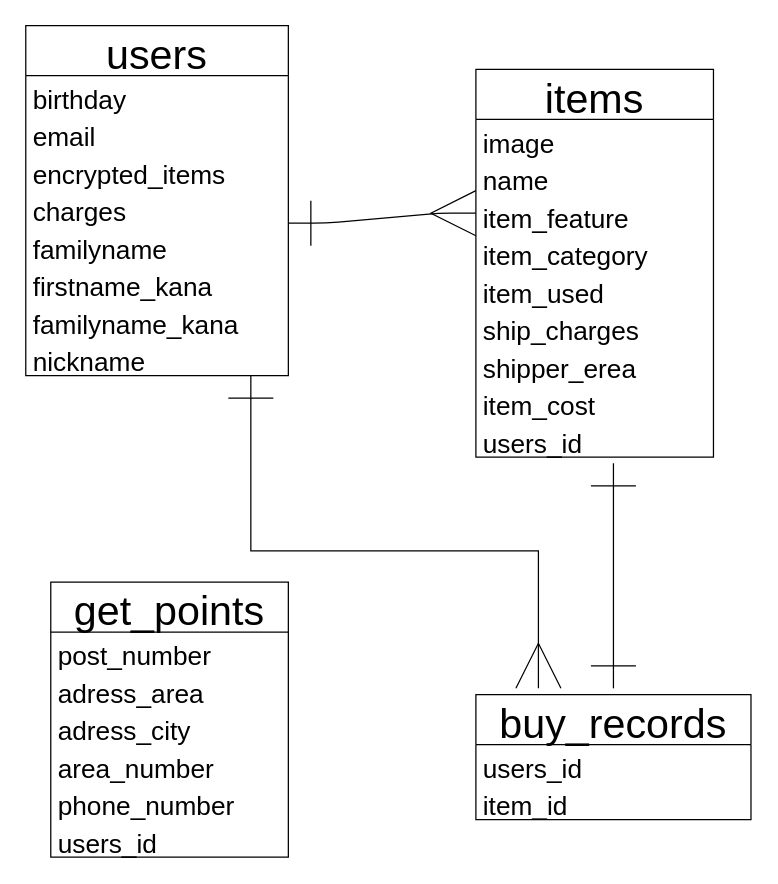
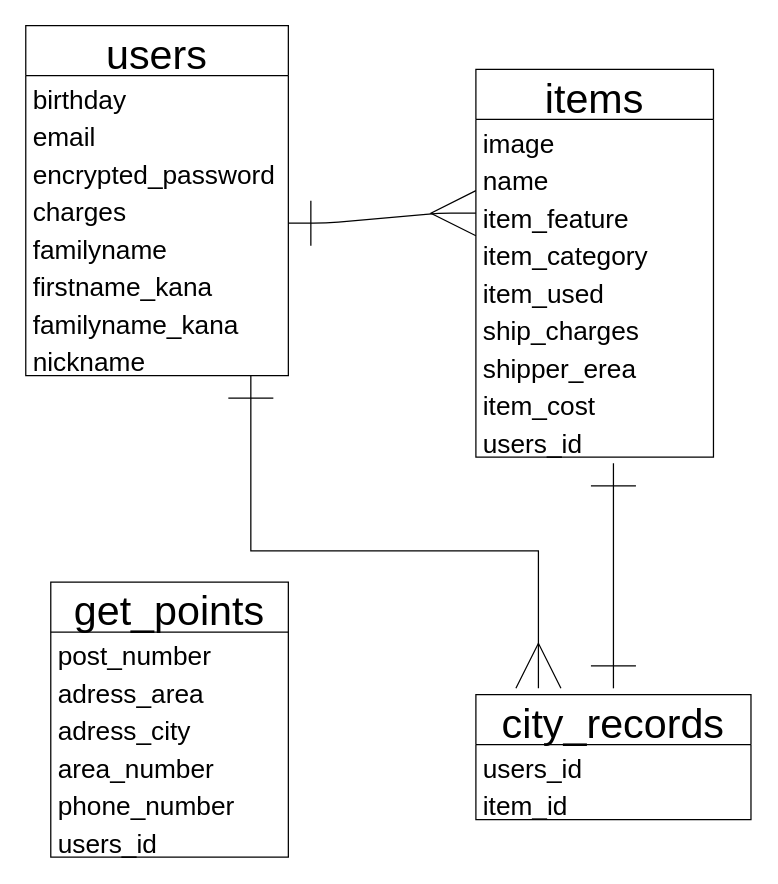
- <mxCell id="5" value="encrypted_items" style="text;strokeColor=none;fillColor=none;spacingLeft=4;spacingRight=4;overflow=hidden;rotatable=0;points=[[0,0.5],[1,0.5]];portConstraint=eastwest;fontSize=21;" vertex="1" parent="2"><mxGeometry y="100" width="210" height="30" as="geometry" /></mxCell>
+ <mxCell id="5" value="encrypted_password" style="text;strokeColor=none;fillColor=none;spacingLeft=4;spacingRight=4;overflow=hidden;rotatable=0;points=[[0,0.5],[1,0.5]];portConstraint=eastwest;fontSize=21;" vertex="1" parent="2"><mxGeometry y="100" width="210" height="30" as="geometry" /></mxCell>
- <mxCell id="22" value="buy_records" style="swimlane;fontStyle=0;childLayout=stackLayout;horizontal=1;startSize=40;horizontalStack=0;resizeParent=1;resizeParentMax=0;resizeLast=0;collapsible=1;marginBottom=0;align=center;fontSize=33;verticalAlign=bottom;" vertex="1" parent="1"><mxGeometry x="380" y="555" width="220" height="100" as="geometry"><mxRectangle x="220" y="490" width="50" height="26" as="alternateBounds" /></mxGeometry></mxCell>
+ <mxCell id="22" value="city_records" style="swimlane;fontStyle=0;childLayout=stackLayout;horizontal=1;startSize=40;horizontalStack=0;resizeParent=1;resizeParentMax=0;resizeLast=0;collapsible=1;marginBottom=0;align=center;fontSize=33;verticalAlign=bottom;" vertex="1" parent="1"><mxGeometry x="380" y="555" width="220" height="100" as="geometry"><mxRectangle x="220" y="490" width="50" height="26" as="alternateBounds" /></mxGeometry></mxCell>
